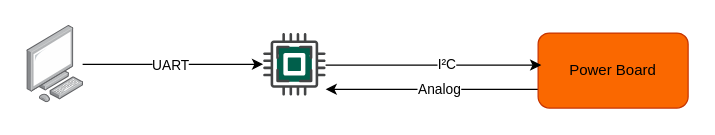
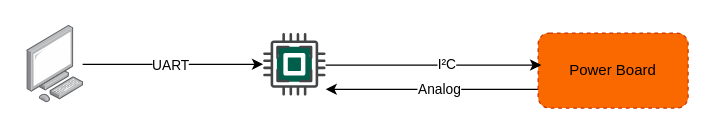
- <mxCell id="10" value="Power Board" style="rounded=1;whiteSpace=wrap;html=1;fillColor=#fa6800;fontColor=#000000;strokeColor=#C73500;" vertex="1" parent="1"><mxGeometry x="430" y="25.9" width="120" height="60" as="geometry" /></mxCell>
+ <mxCell id="10" value="Power Board" style="rounded=1;whiteSpace=wrap;html=1;fillColor=#fa6800;fontColor=#000000;strokeColor=#C73500;dashed=1;" vertex="1" parent="1"><mxGeometry x="430" y="25.9" width="120" height="60" as="geometry" /></mxCell>
